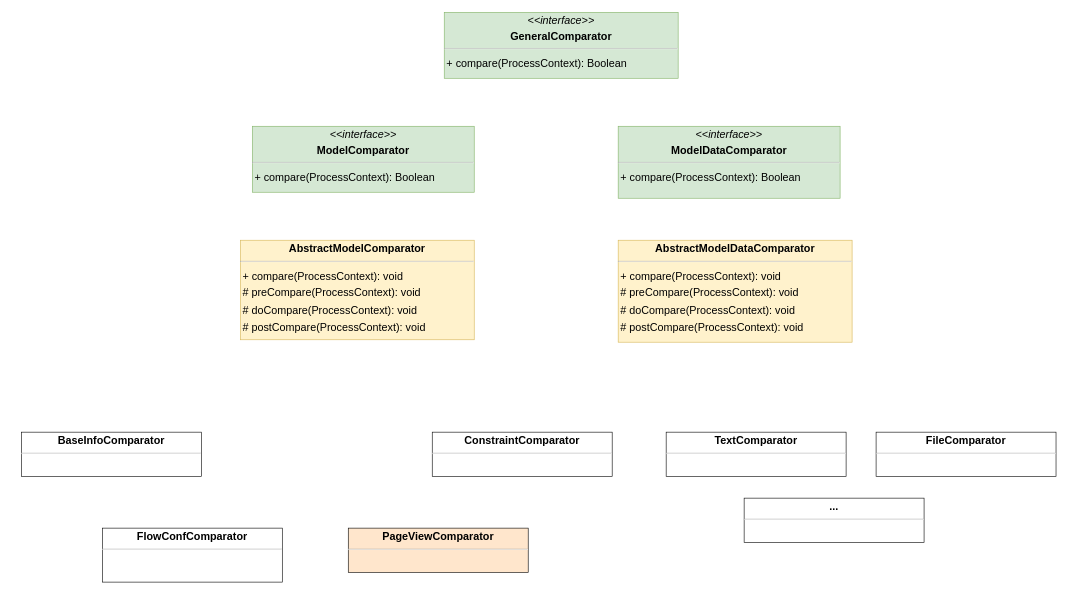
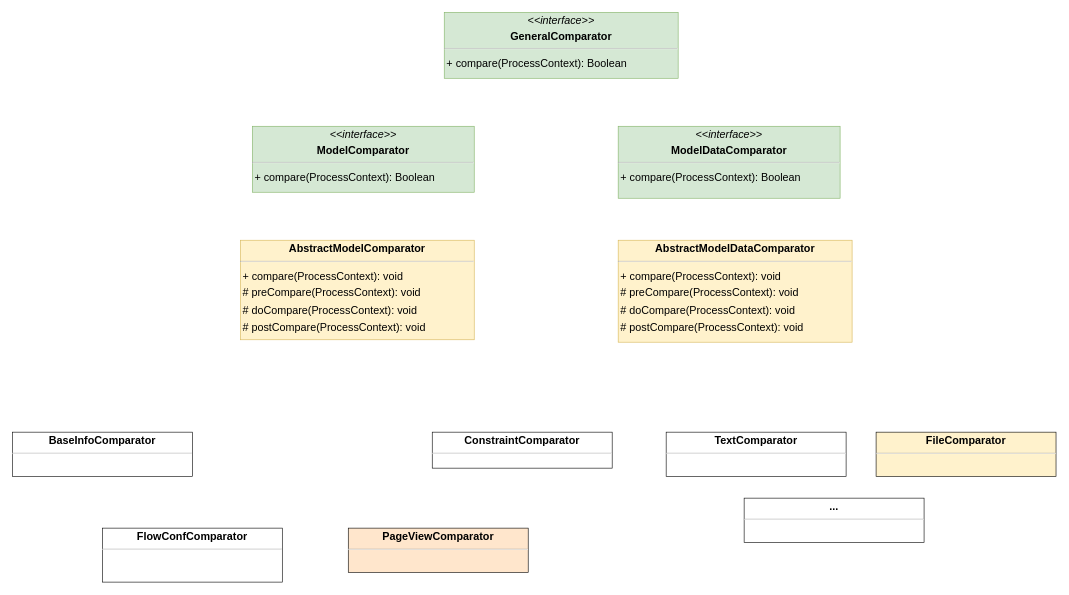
- <mxCell id="8" value="&lt;p style=&quot;margin: 4px 0px 0px; text-align: center; font-size: 18px;&quot;&gt;&lt;b&gt;BaseInfoComparator&lt;/b&gt;&lt;/p&gt;&lt;hr style=&quot;font-size: 18px;&quot;&gt;&lt;p style=&quot;margin: 0px 0px 0px 4px; line-height: 1.6; font-size: 18px;&quot;&gt;&lt;br&gt;&lt;/p&gt;" style="verticalAlign=top;align=left;overflow=fill;fontSize=18;fontFamily=Helvetica;html=1;rounded=0;shadow=0;comic=0;labelBackgroundColor=none;strokeWidth=1;" vertex="1" parent="1"><mxGeometry x="35" y="720" width="300" height="74" as="geometry" /></mxCell>
+ <mxCell id="8" value="&lt;p style=&quot;margin: 4px 0px 0px; text-align: center; font-size: 18px;&quot;&gt;&lt;b&gt;BaseInfoComparator&lt;/b&gt;&lt;/p&gt;&lt;hr style=&quot;font-size: 18px;&quot;&gt;&lt;p style=&quot;margin: 0px 0px 0px 4px; line-height: 1.6; font-size: 18px;&quot;&gt;&lt;br&gt;&lt;/p&gt;" style="verticalAlign=top;align=left;overflow=fill;fontSize=18;fontFamily=Helvetica;html=1;rounded=0;shadow=0;comic=0;labelBackgroundColor=none;strokeWidth=1;" vertex="1" parent="1"><mxGeometry x="20" y="720" width="300" height="74" as="geometry" /></mxCell>
- <mxCell id="5" value="&lt;p style=&quot;margin: 4px 0px 0px; text-align: center; font-size: 18px;&quot;&gt;&lt;b&gt;ConstraintComparator&lt;/b&gt;&lt;/p&gt;&lt;hr style=&quot;font-size: 18px;&quot;&gt;&lt;p style=&quot;margin: 0px 0px 0px 4px; line-height: 1.6; font-size: 18px;&quot;&gt;&lt;br&gt;&lt;/p&gt;" style="verticalAlign=top;align=left;overflow=fill;fontSize=18;fontFamily=Helvetica;html=1;rounded=0;shadow=0;comic=0;labelBackgroundColor=none;strokeWidth=1;" vertex="1" parent="1"><mxGeometry x="720" y="720" width="300" height="74" as="geometry" /></mxCell>
+ <mxCell id="5" value="&lt;p style=&quot;margin: 4px 0px 0px; text-align: center; font-size: 18px;&quot;&gt;&lt;b&gt;ConstraintComparator&lt;/b&gt;&lt;/p&gt;&lt;hr style=&quot;font-size: 18px;&quot;&gt;&lt;p style=&quot;margin: 0px 0px 0px 4px; line-height: 1.6; font-size: 18px;&quot;&gt;&lt;br&gt;&lt;/p&gt;" style="verticalAlign=top;align=left;overflow=fill;fontSize=18;fontFamily=Helvetica;html=1;rounded=0;shadow=0;comic=0;labelBackgroundColor=none;strokeWidth=1;" vertex="1" parent="1"><mxGeometry x="720" y="720" width="300" height="60" as="geometry" /></mxCell>
- <mxCell id="10" value="&lt;p style=&quot;margin: 4px 0px 0px; text-align: center; font-size: 18px;&quot;&gt;&lt;b&gt;FileComparator&lt;/b&gt;&lt;/p&gt;&lt;hr style=&quot;font-size: 18px;&quot;&gt;&lt;p style=&quot;margin: 0px 0px 0px 4px; line-height: 1.6; font-size: 18px;&quot;&gt;&lt;br&gt;&lt;/p&gt;" style="verticalAlign=top;align=left;overflow=fill;fontSize=18;fontFamily=Helvetica;html=1;rounded=0;shadow=0;comic=0;labelBackgroundColor=none;strokeWidth=1;" vertex="1" parent="1"><mxGeometry x="1460" y="720" width="300" height="74" as="geometry" /></mxCell>
+ <mxCell id="10" value="&lt;p style=&quot;margin: 4px 0px 0px; text-align: center; font-size: 18px;&quot;&gt;&lt;b&gt;FileComparator&lt;/b&gt;&lt;/p&gt;&lt;hr style=&quot;font-size: 18px;&quot;&gt;&lt;p style=&quot;margin: 0px 0px 0px 4px; line-height: 1.6; font-size: 18px;&quot;&gt;&lt;br&gt;&lt;/p&gt;" style="verticalAlign=top;align=left;overflow=fill;fontSize=18;fontFamily=Helvetica;html=1;rounded=0;shadow=0;comic=0;labelBackgroundColor=none;strokeWidth=1;fillColor=#fff2cc;" vertex="1" parent="1"><mxGeometry x="1460" y="720" width="300" height="74" as="geometry" /></mxCell>
